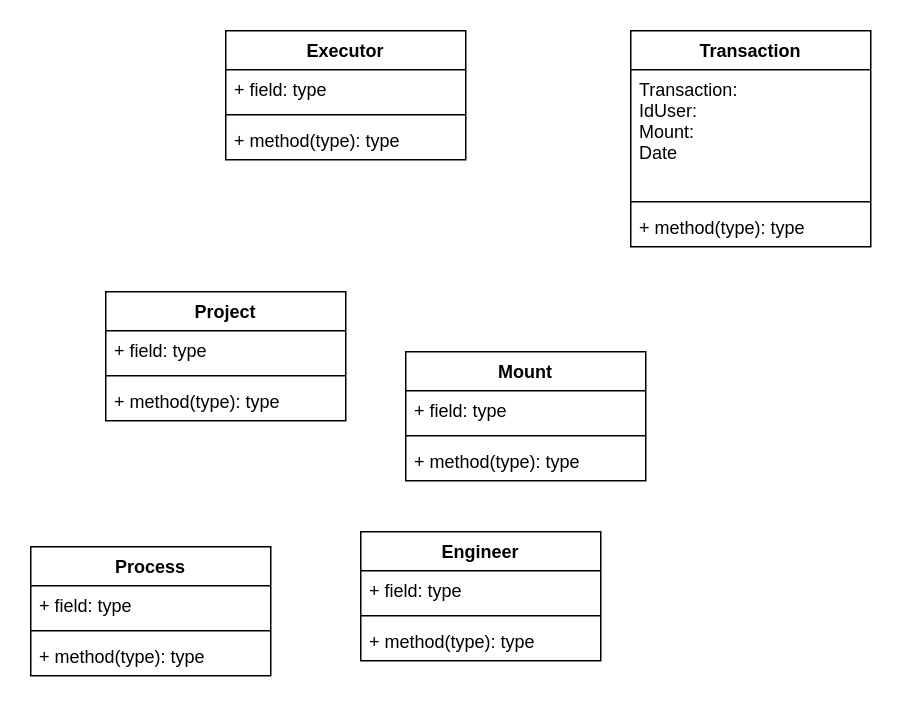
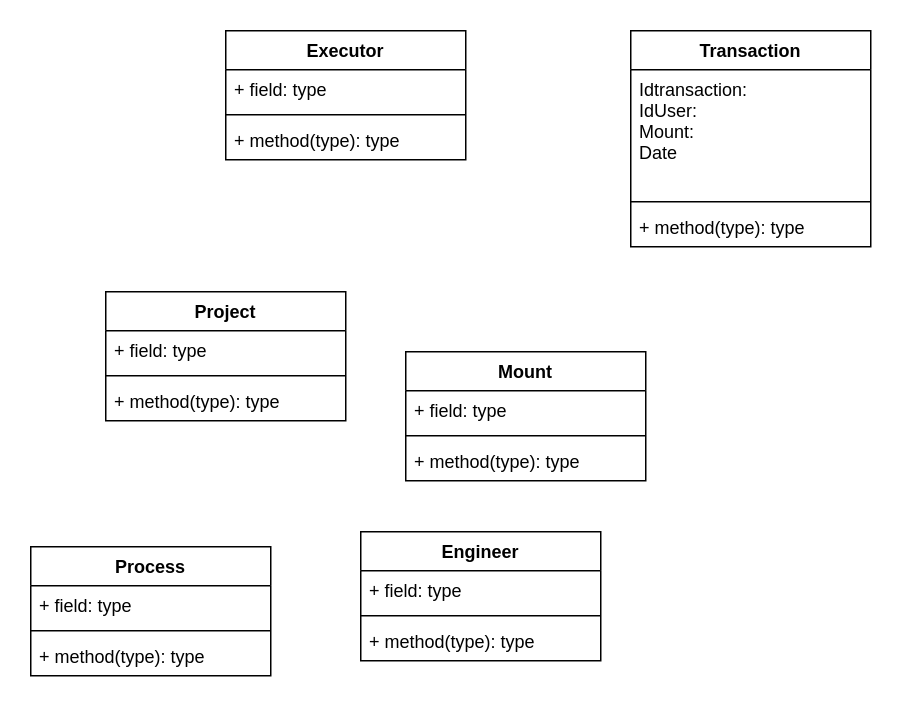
- <mxCell id="23" value="Transaction:&#10;IdUser:&#10;Mount:&#10;Date" style="text;strokeColor=none;fillColor=none;align=left;verticalAlign=top;spacingLeft=4;spacingRight=4;overflow=hidden;rotatable=0;points=[[0,0.5],[1,0.5]];portConstraint=eastwest;" vertex="1" parent="22"><mxGeometry y="26" width="160" height="84" as="geometry" /></mxCell>
+ <mxCell id="23" value="Idtransaction:&#10;IdUser:&#10;Mount:&#10;Date" style="text;strokeColor=none;fillColor=none;align=left;verticalAlign=top;spacingLeft=4;spacingRight=4;overflow=hidden;rotatable=0;points=[[0,0.5],[1,0.5]];portConstraint=eastwest;" vertex="1" parent="22"><mxGeometry y="26" width="160" height="84" as="geometry" /></mxCell>
